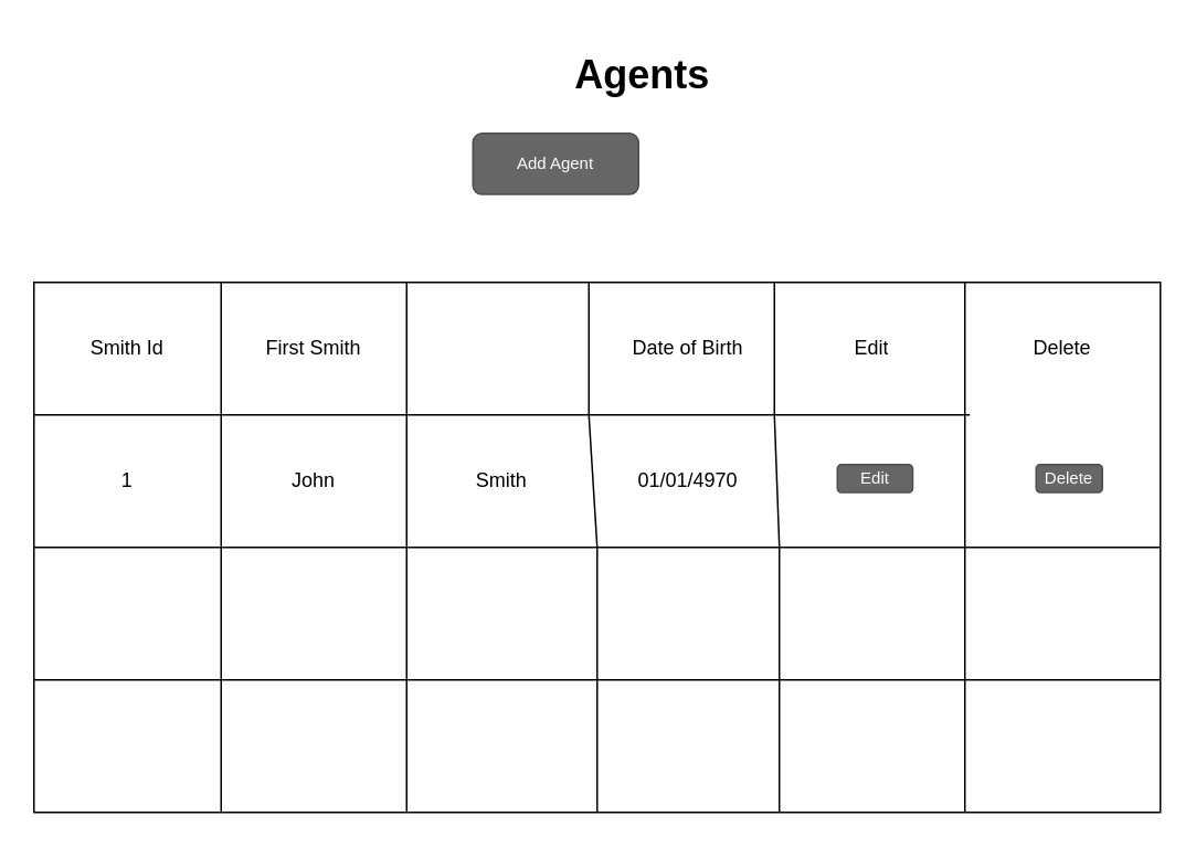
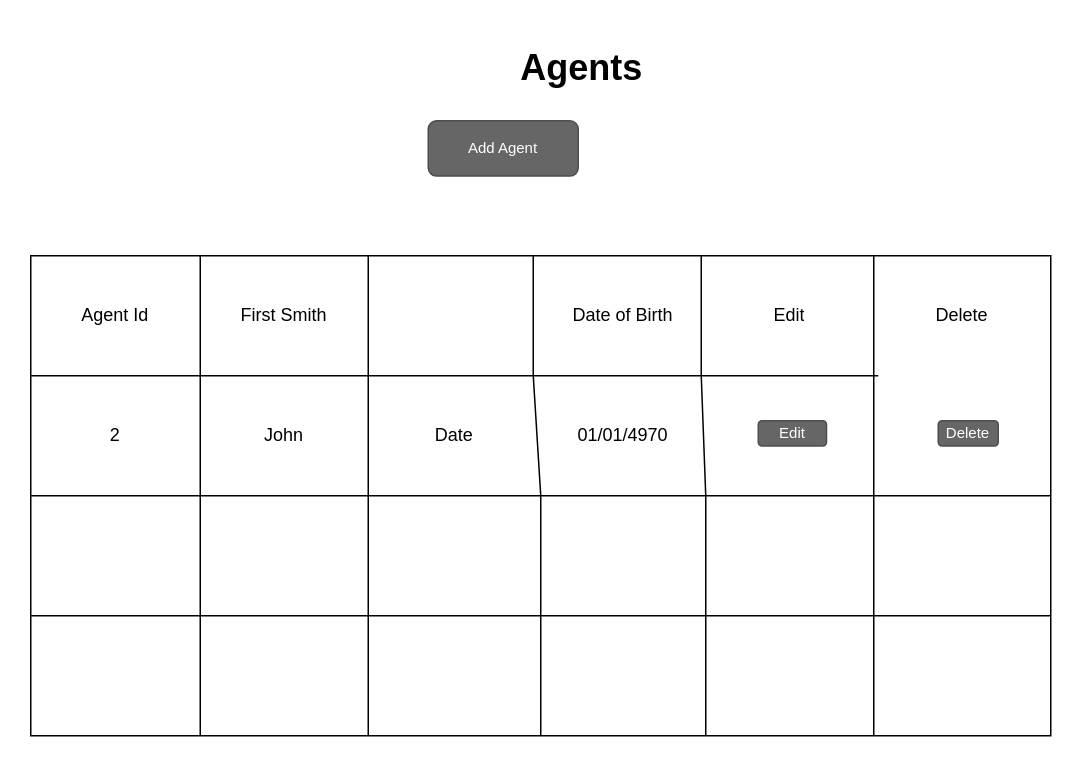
- <mxCell id="4" value="Smith Id" style="shape=partialRectangle;html=1;whiteSpace=wrap;connectable=0;overflow=hidden;fillColor=none;top=0;left=0;bottom=0;right=0;pointerEvents=1;" parent="3" vertex="1"><mxGeometry width="113" height="80" as="geometry"><mxRectangle width="113" height="80" as="alternateBounds" /></mxGeometry></mxCell>
+ <mxCell id="4" value="Agent Id" style="shape=partialRectangle;html=1;whiteSpace=wrap;connectable=0;overflow=hidden;fillColor=none;top=0;left=0;bottom=0;right=0;pointerEvents=1;" parent="3" vertex="1"><mxGeometry width="113" height="80" as="geometry"><mxRectangle width="113" height="80" as="alternateBounds" /></mxGeometry></mxCell>
- <mxCell id="10" value="1" style="shape=partialRectangle;html=1;whiteSpace=wrap;connectable=0;overflow=hidden;fillColor=none;top=0;left=0;bottom=0;right=0;pointerEvents=1;" parent="9" vertex="1"><mxGeometry width="113" height="80" as="geometry"><mxRectangle width="113" height="80" as="alternateBounds" /></mxGeometry></mxCell>
+ <mxCell id="10" value="2" style="shape=partialRectangle;html=1;whiteSpace=wrap;connectable=0;overflow=hidden;fillColor=none;top=0;left=0;bottom=0;right=0;pointerEvents=1;" parent="9" vertex="1"><mxGeometry width="113" height="80" as="geometry"><mxRectangle width="113" height="80" as="alternateBounds" /></mxGeometry></mxCell>
- <mxCell id="12" value="Smith" style="shape=partialRectangle;html=1;whiteSpace=wrap;connectable=0;overflow=hidden;fillColor=none;top=0;left=0;bottom=0;right=0;pointerEvents=1;" parent="9" vertex="1"><mxGeometry x="225" width="115" height="80" as="geometry"><mxRectangle width="115" height="80" as="alternateBounds" /></mxGeometry></mxCell>
+ <mxCell id="12" value="Date" style="shape=partialRectangle;html=1;whiteSpace=wrap;connectable=0;overflow=hidden;fillColor=none;top=0;left=0;bottom=0;right=0;pointerEvents=1;" parent="9" vertex="1"><mxGeometry x="225" width="115" height="80" as="geometry"><mxRectangle width="115" height="80" as="alternateBounds" /></mxGeometry></mxCell>
